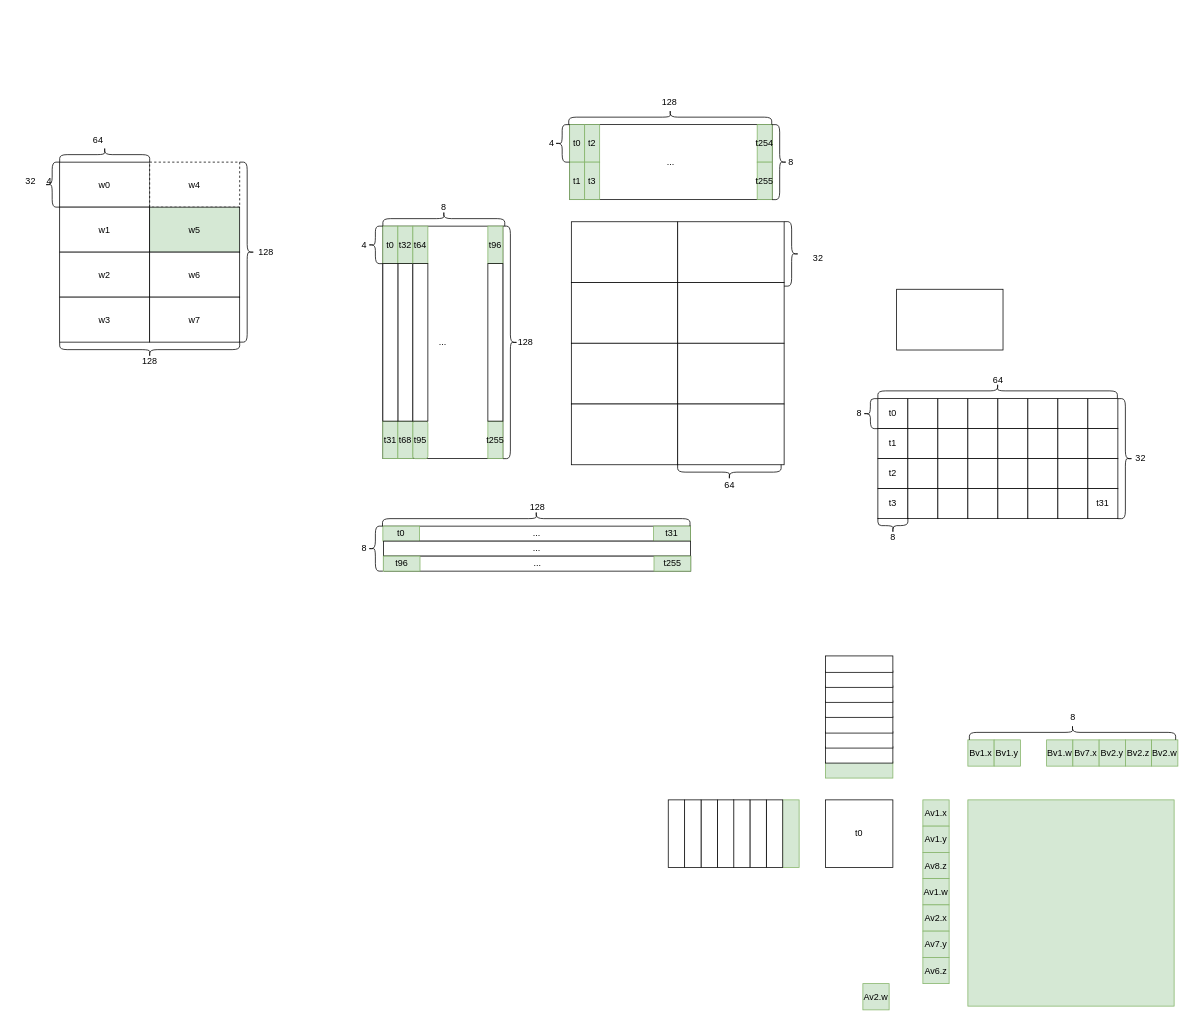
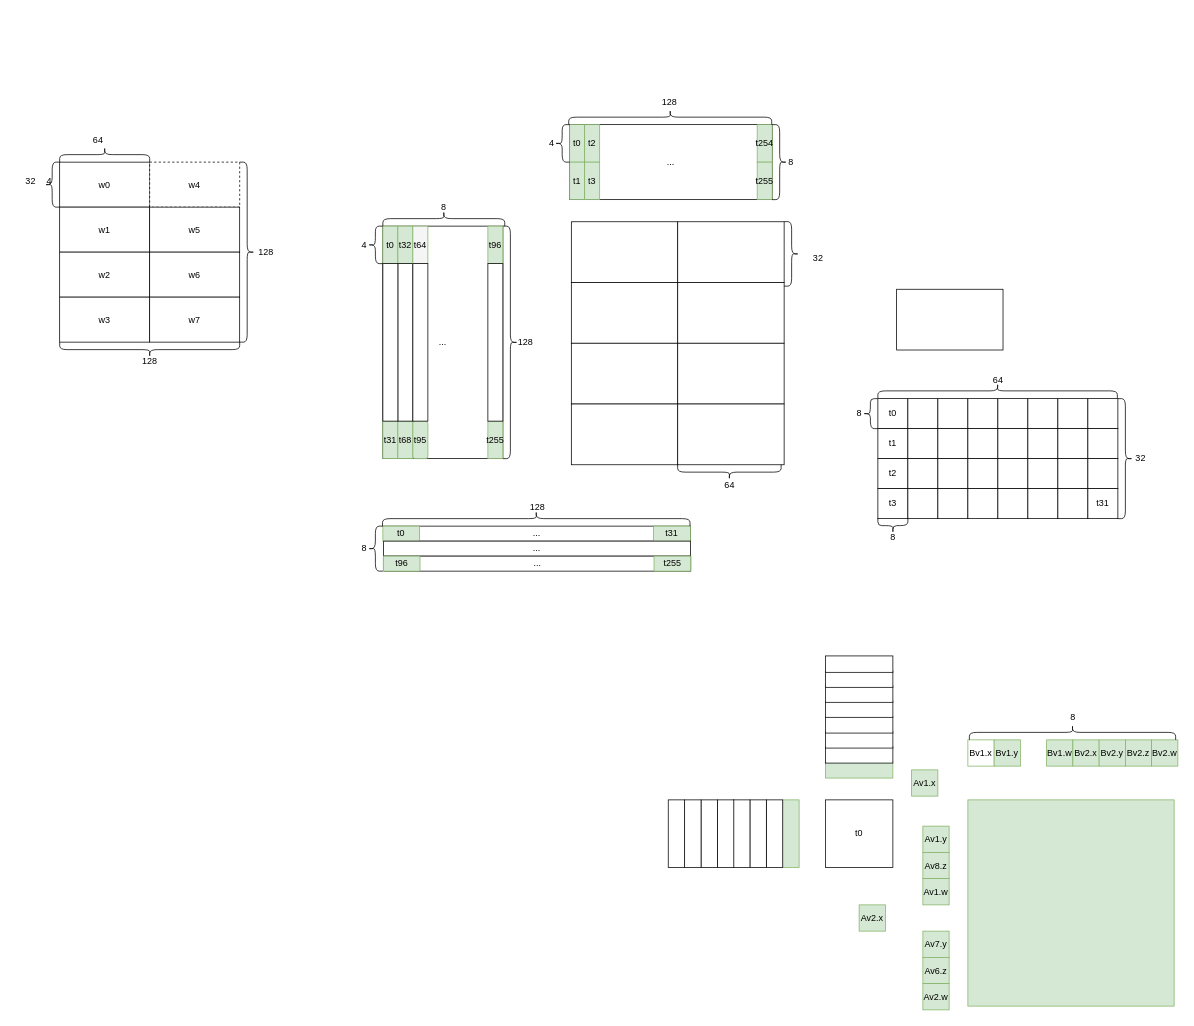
- <mxCell id="6" value="w5" style="rounded=0;whiteSpace=wrap;html=1;fillColor=#d5e8d4;" vertex="1" parent="1"><mxGeometry x="199.07" y="275.68" width="120" height="60" as="geometry" /></mxCell>
+ <mxCell id="6" value="w5" style="rounded=0;whiteSpace=wrap;html=1;" vertex="1" parent="1"><mxGeometry x="199.07" y="275.68" width="120" height="60" as="geometry" /></mxCell>
- <mxCell id="31" value="t64" style="rounded=0;whiteSpace=wrap;html=1;fillColor=#d5e8d4;strokeColor=#82b366;" vertex="1" parent="1"><mxGeometry x="550" y="301" width="20" height="50" as="geometry" /></mxCell>
+ <mxCell id="31" value="t64" style="rounded=0;whiteSpace=wrap;html=1;fillColor=#f5f5f5;strokeColor=#82b366;" vertex="1" parent="1"><mxGeometry x="550" y="301" width="20" height="50" as="geometry" /></mxCell>
- <mxCell id="132" value="Bv1.x" style="whiteSpace=wrap;html=1;aspect=fixed;fillColor=#d5e8d4;strokeColor=#82b366;" vertex="1" parent="1"><mxGeometry x="1290" y="986" width="35" height="35" as="geometry" /></mxCell>
+ <mxCell id="132" value="Bv1.x" style="whiteSpace=wrap;html=1;aspect=fixed;fillColor=#ffffff;strokeColor=#82b366;" vertex="1" parent="1"><mxGeometry x="1290" y="986" width="35" height="35" as="geometry" /></mxCell>
- <mxCell id="135" value="Bv7.x" style="whiteSpace=wrap;html=1;aspect=fixed;fillColor=#d5e8d4;strokeColor=#82b366;" vertex="1" parent="1"><mxGeometry x="1430" y="986" width="35" height="35" as="geometry" /></mxCell>
+ <mxCell id="135" value="Bv2.x" style="whiteSpace=wrap;html=1;aspect=fixed;fillColor=#d5e8d4;strokeColor=#82b366;" vertex="1" parent="1"><mxGeometry x="1430" y="986" width="35" height="35" as="geometry" /></mxCell>
- <mxCell id="141" value="Av1.x" style="whiteSpace=wrap;html=1;aspect=fixed;fillColor=#d5e8d4;strokeColor=#82b366;" vertex="1" parent="1"><mxGeometry x="1230" y="1066" width="35" height="35" as="geometry" /></mxCell>
+ <mxCell id="141" value="Av1.x" style="whiteSpace=wrap;html=1;aspect=fixed;fillColor=#d5e8d4;strokeColor=#82b366;" vertex="1" parent="1"><mxGeometry x="1215" y="1026" width="35" height="35" as="geometry" /></mxCell>
- <mxCell id="145" value="Av2.x" style="whiteSpace=wrap;html=1;aspect=fixed;fillColor=#d5e8d4;strokeColor=#82b366;" vertex="1" parent="1"><mxGeometry x="1230" y="1206" width="35" height="35" as="geometry" /></mxCell>
+ <mxCell id="145" value="Av2.x" style="whiteSpace=wrap;html=1;aspect=fixed;fillColor=#d5e8d4;strokeColor=#82b366;" vertex="1" parent="1"><mxGeometry x="1145" y="1206" width="35" height="35" as="geometry" /></mxCell>
- <mxCell id="148" value="Av2.w" style="whiteSpace=wrap;html=1;aspect=fixed;fillColor=#d5e8d4;strokeColor=#82b366;" vertex="1" parent="1"><mxGeometry x="1150" y="1311" width="35" height="35" as="geometry" /></mxCell>
+ <mxCell id="148" value="Av2.w" style="whiteSpace=wrap;html=1;aspect=fixed;fillColor=#d5e8d4;strokeColor=#82b366;" vertex="1" parent="1"><mxGeometry x="1230" y="1311" width="35" height="35" as="geometry" /></mxCell>
